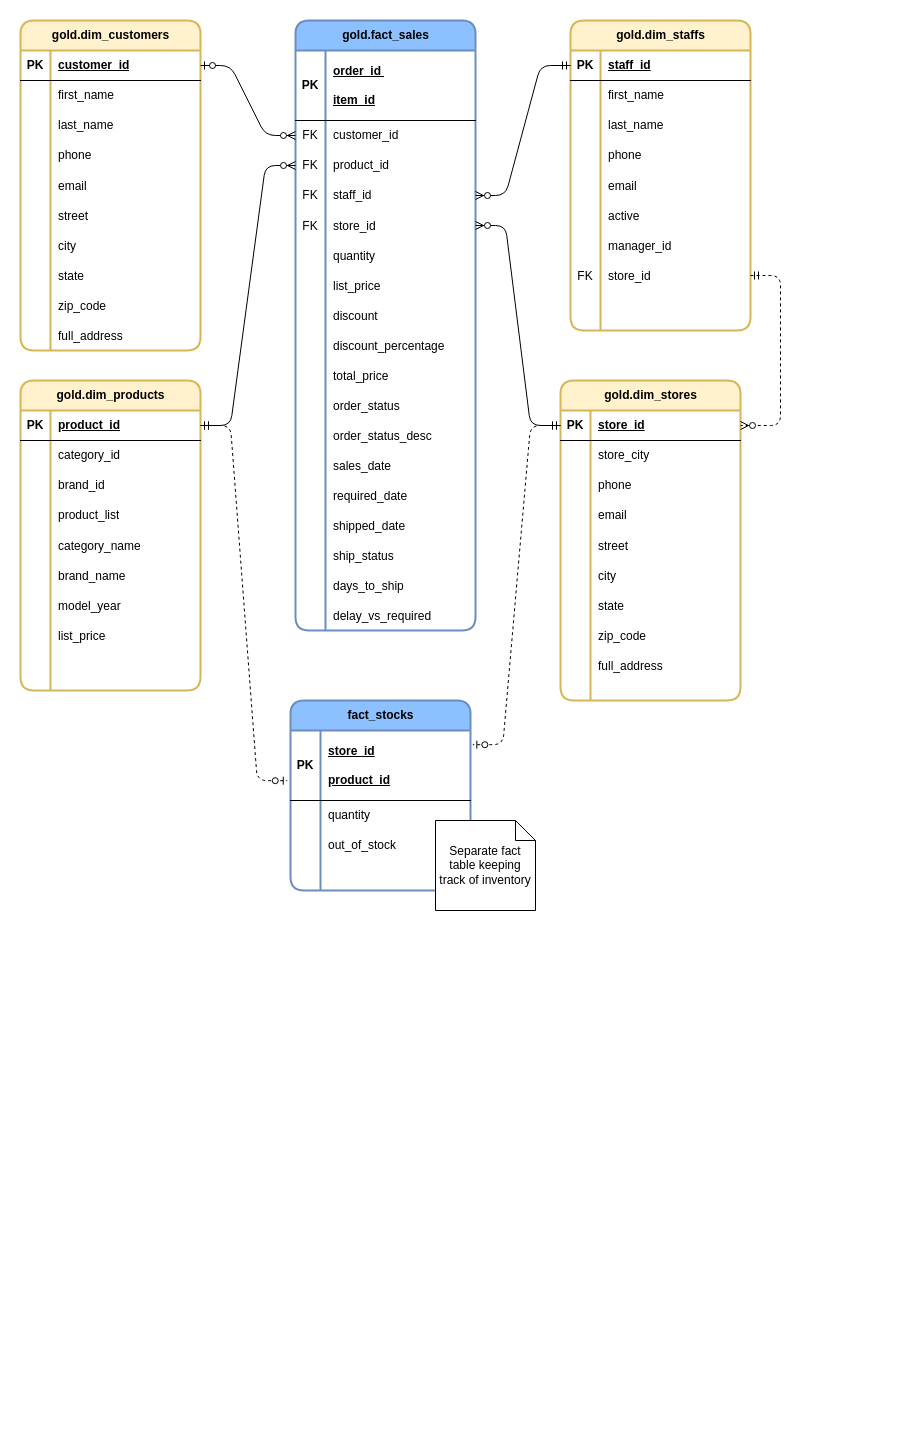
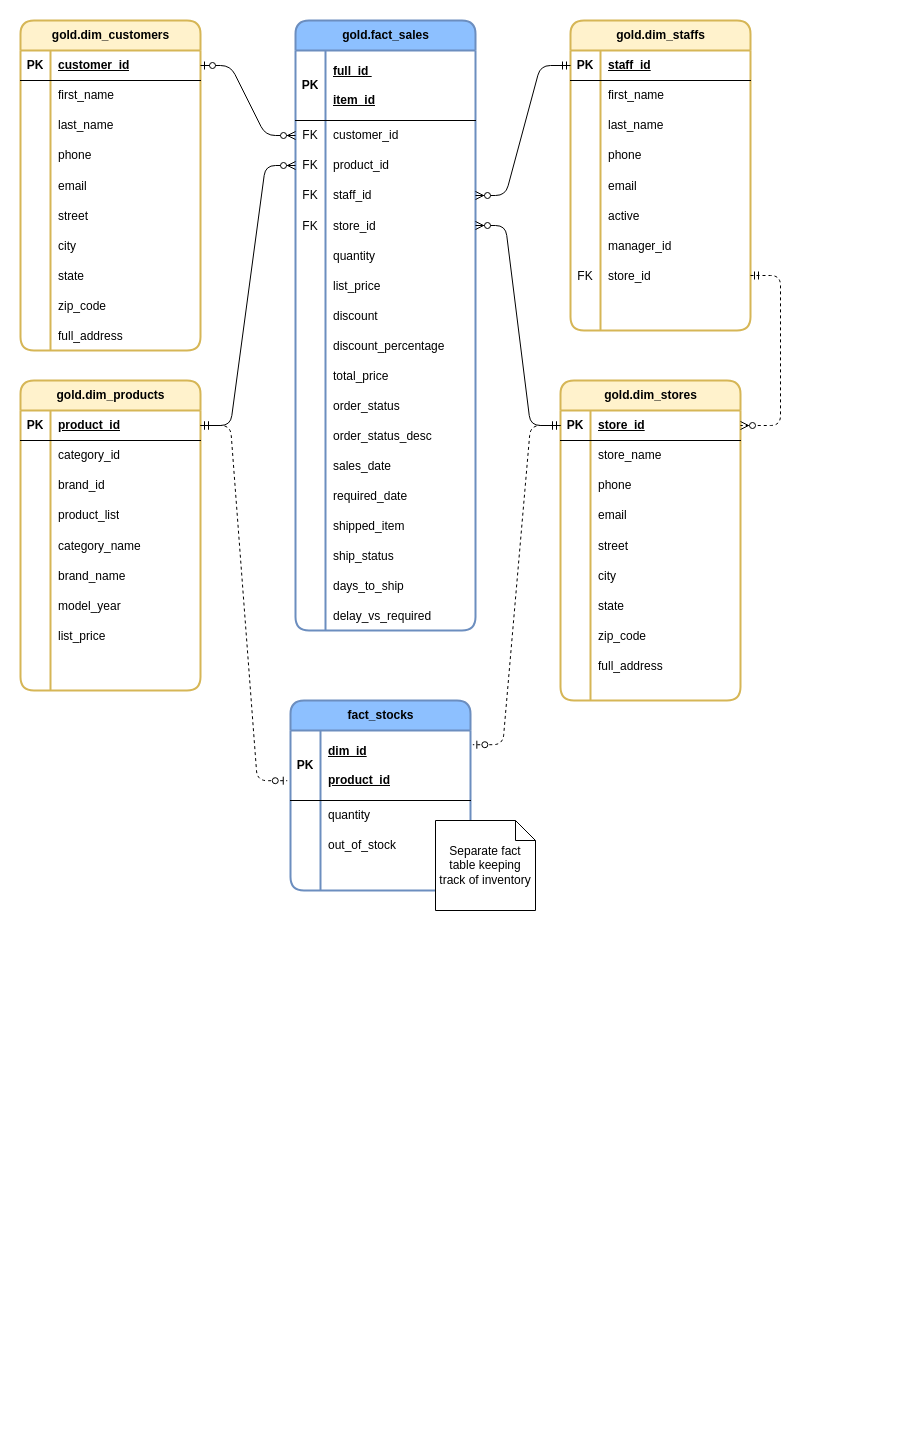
- <mxCell id="5" value="order_id&amp;nbsp;&lt;div&gt;&lt;br&gt;&lt;/div&gt;&lt;div&gt;item_id&lt;/div&gt;" style="shape=partialRectangle;connectable=0;fillColor=none;top=0;left=0;bottom=0;right=0;align=left;spacingLeft=6;fontStyle=5;overflow=hidden;whiteSpace=wrap;html=1;rounded=1;" parent="3" vertex="1"><mxGeometry x="30" width="150" height="70" as="geometry"><mxRectangle width="150" height="70" as="alternateBounds" /></mxGeometry></mxCell>
+ <mxCell id="5" value="full_id&amp;nbsp;&lt;div&gt;&lt;br&gt;&lt;/div&gt;&lt;div&gt;item_id&lt;/div&gt;" style="shape=partialRectangle;connectable=0;fillColor=none;top=0;left=0;bottom=0;right=0;align=left;spacingLeft=6;fontStyle=5;overflow=hidden;whiteSpace=wrap;html=1;rounded=1;" parent="3" vertex="1"><mxGeometry x="30" width="150" height="70" as="geometry"><mxRectangle width="150" height="70" as="alternateBounds" /></mxGeometry></mxCell>
- <mxCell id="127" value="store_city" style="shape=partialRectangle;connectable=0;fillColor=none;top=0;left=0;bottom=0;right=0;align=left;spacingLeft=6;overflow=hidden;whiteSpace=wrap;html=1;rounded=1;" vertex="1" parent="125"><mxGeometry x="30" width="150" height="30" as="geometry"><mxRectangle width="150" height="30" as="alternateBounds" /></mxGeometry></mxCell>
+ <mxCell id="127" value="store_name" style="shape=partialRectangle;connectable=0;fillColor=none;top=0;left=0;bottom=0;right=0;align=left;spacingLeft=6;overflow=hidden;whiteSpace=wrap;html=1;rounded=1;" vertex="1" parent="125"><mxGeometry x="30" width="150" height="30" as="geometry"><mxRectangle width="150" height="30" as="alternateBounds" /></mxGeometry></mxCell>
- <mxCell id="47" value="shipped_date" style="shape=partialRectangle;connectable=0;fillColor=none;top=0;left=0;bottom=0;right=0;align=left;spacingLeft=6;overflow=hidden;rounded=1;" vertex="1" parent="45"><mxGeometry x="30" width="150" height="30" as="geometry"><mxRectangle width="150" height="30" as="alternateBounds" /></mxGeometry></mxCell>
+ <mxCell id="47" value="shipped_item" style="shape=partialRectangle;connectable=0;fillColor=none;top=0;left=0;bottom=0;right=0;align=left;spacingLeft=6;overflow=hidden;rounded=1;" vertex="1" parent="45"><mxGeometry x="30" width="150" height="30" as="geometry"><mxRectangle width="150" height="30" as="alternateBounds" /></mxGeometry></mxCell>
- <mxCell id="189" value="store_id&lt;div&gt;&lt;br&gt;&lt;div&gt;product_id&lt;/div&gt;&lt;/div&gt;" style="shape=partialRectangle;connectable=0;fillColor=none;top=0;left=0;bottom=0;right=0;align=left;spacingLeft=6;fontStyle=5;overflow=hidden;whiteSpace=wrap;html=1;rounded=1;" vertex="1" parent="187"><mxGeometry x="30" width="150" height="70" as="geometry"><mxRectangle width="150" height="70" as="alternateBounds" /></mxGeometry></mxCell>
+ <mxCell id="189" value="dim_id&lt;div&gt;&lt;br&gt;&lt;div&gt;product_id&lt;/div&gt;&lt;/div&gt;" style="shape=partialRectangle;connectable=0;fillColor=none;top=0;left=0;bottom=0;right=0;align=left;spacingLeft=6;fontStyle=5;overflow=hidden;whiteSpace=wrap;html=1;rounded=1;" vertex="1" parent="187"><mxGeometry x="30" width="150" height="70" as="geometry"><mxRectangle width="150" height="70" as="alternateBounds" /></mxGeometry></mxCell>
